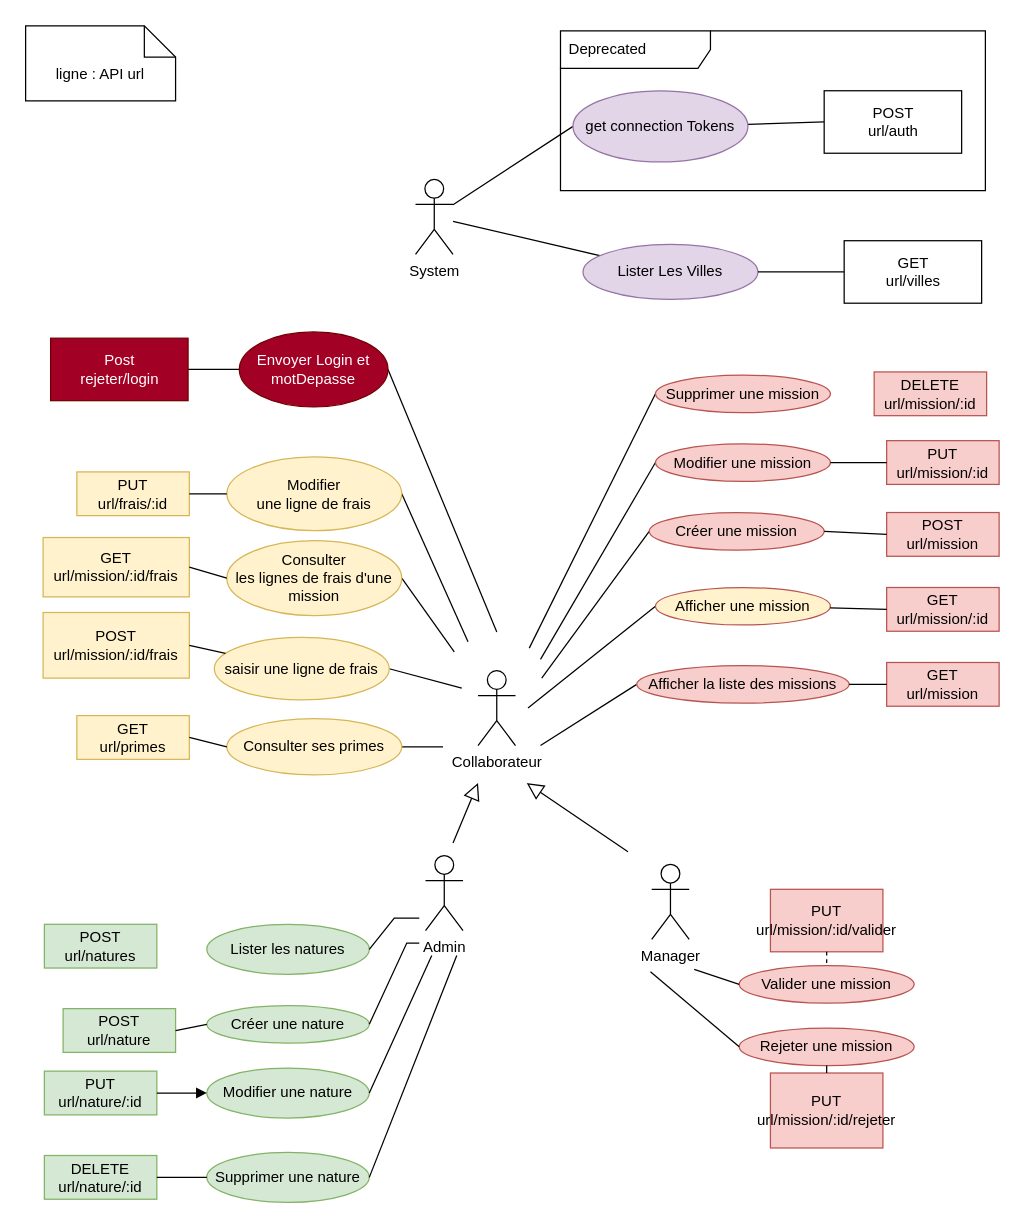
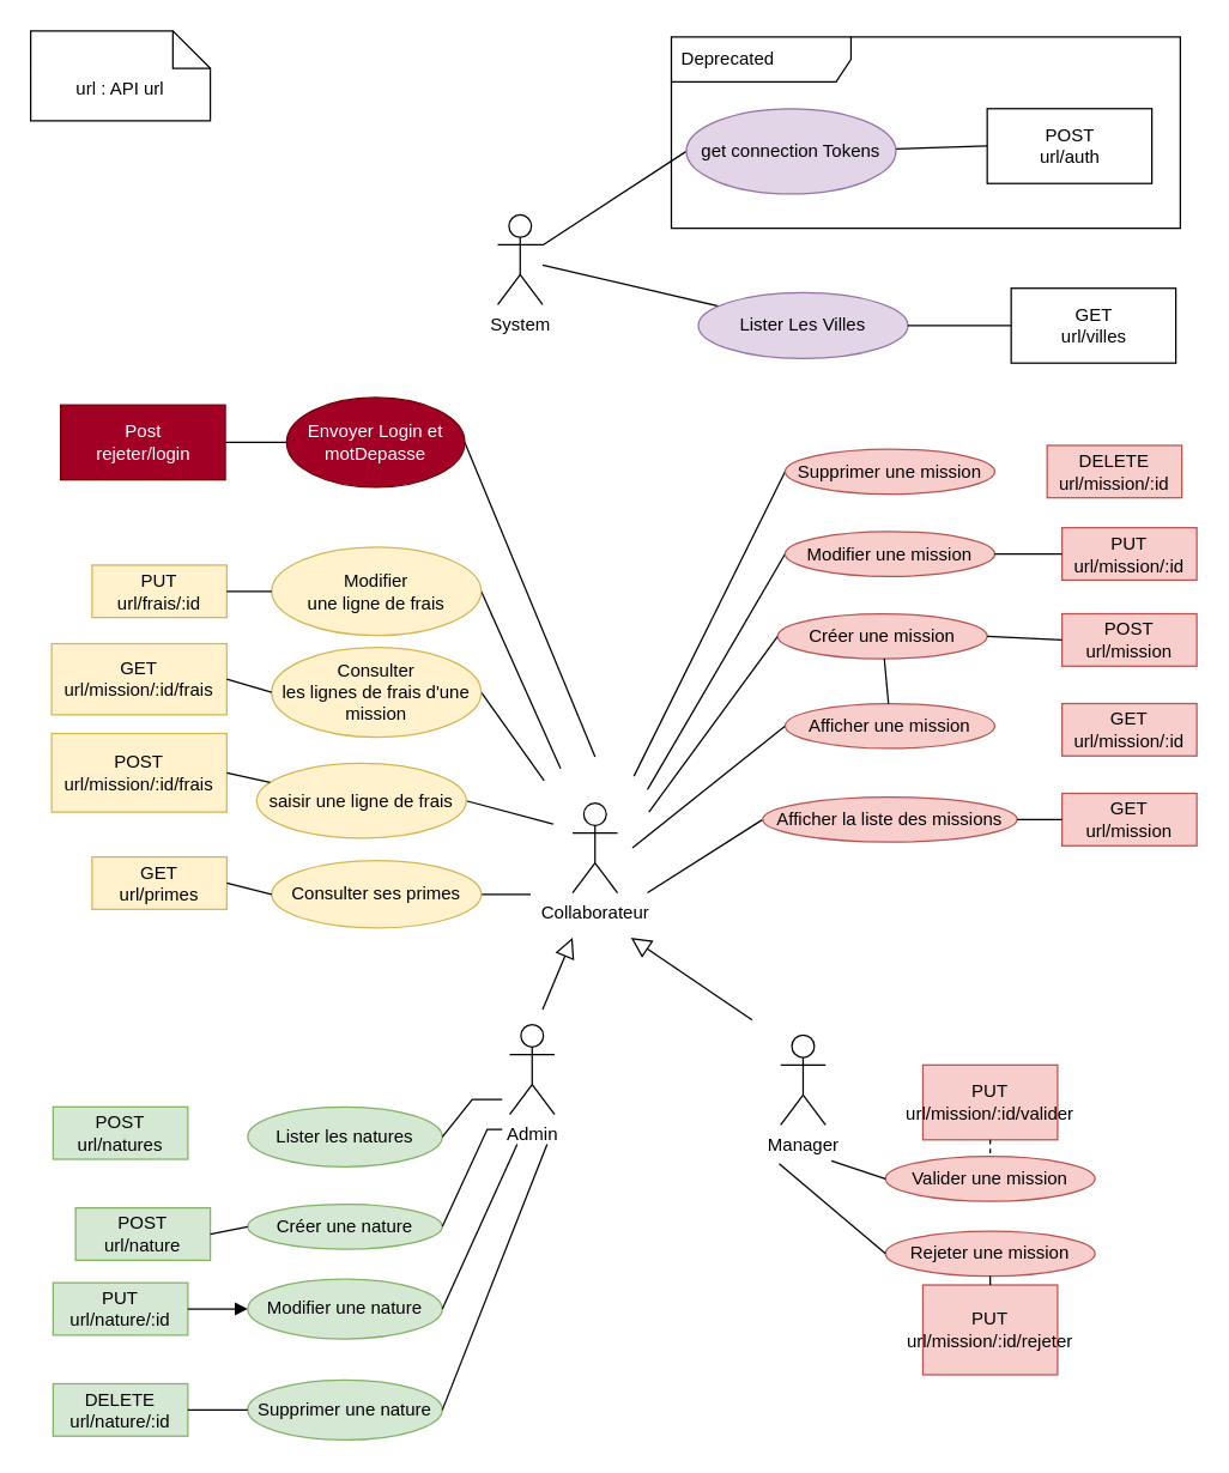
- <mxCell id="82" value="ligne : API url " style="shape=note2;boundedLbl=1;whiteSpace=wrap;html=1;size=25;verticalAlign=top;align=center;" vertex="1" parent="1"><mxGeometry x="20" y="20" width="120" height="60" as="geometry" /></mxCell>
+ <mxCell id="82" value="url : API url " style="shape=note2;boundedLbl=1;whiteSpace=wrap;html=1;size=25;verticalAlign=top;align=center;" vertex="1" parent="1"><mxGeometry x="20" y="20" width="120" height="60" as="geometry" /></mxCell>
- <mxCell id="63" value="&lt;div&gt;Afficher une mission&lt;/div&gt;" style="ellipse;whiteSpace=wrap;html=1;fillColor=#fff2cc;strokeColor=#b85450;" parent="59" vertex="1"><mxGeometry x="15" y="172.5" width="140" height="30" as="geometry" /></mxCell>
+ <mxCell id="63" value="&lt;div&gt;Afficher une mission&lt;/div&gt;" style="ellipse;whiteSpace=wrap;html=1;fillColor=#f8cecc;strokeColor=#b85450;" parent="59" vertex="1"><mxGeometry x="15" y="172.5" width="140" height="30" as="geometry" /></mxCell>
- <mxCell id="72" value="" style="endArrow=none;html=1;rounded=0;entryX=0;entryY=0.5;entryDx=0;entryDy=0;" parent="59" source="63" target="69" edge="1"><mxGeometry width="50" height="50" relative="1" as="geometry"><mxPoint x="160" y="137.5" as="sourcePoint" /><mxPoint x="210" y="140" as="targetPoint" /></mxGeometry></mxCell>
+ <mxCell id="72" value="" style="endArrow=none;html=1;rounded=0;" parent="59" source="63" target="62" edge="1"><mxGeometry width="50" height="50" relative="1" as="geometry"><mxPoint x="160" y="137.5" as="sourcePoint" /><mxPoint x="210" y="140" as="targetPoint" /></mxGeometry></mxCell>
